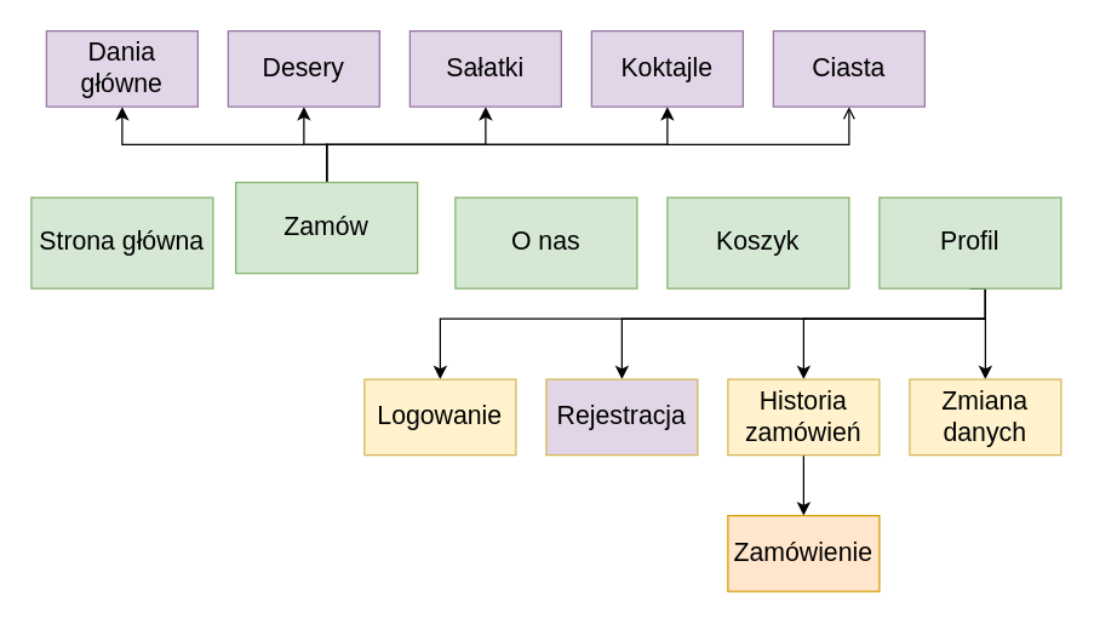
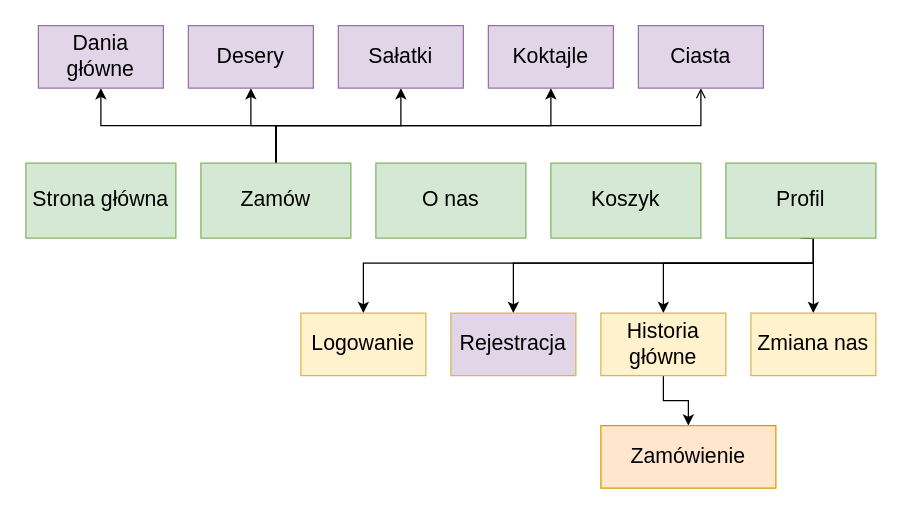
- <mxCell id="8" value="&lt;font style=&quot;font-size: 17px&quot;&gt;Zamów&lt;/font&gt;" style="rounded=0;whiteSpace=wrap;html=1;fillColor=#d5e8d4;strokeColor=#82b366;" vertex="1" parent="1"><mxGeometry x="155" y="120" width="120" height="60" as="geometry" /></mxCell>
+ <mxCell id="8" value="&lt;font style=&quot;font-size: 17px&quot;&gt;Zamów&lt;/font&gt;" style="rounded=0;whiteSpace=wrap;html=1;fillColor=#d5e8d4;strokeColor=#82b366;" vertex="1" parent="1"><mxGeometry x="160" y="130" width="120" height="60" as="geometry" /></mxCell>
- <mxCell id="19" value="&lt;font style=&quot;font-size: 17px&quot;&gt;Historia zamówień&lt;br&gt;&lt;/font&gt;" style="rounded=0;whiteSpace=wrap;html=1;fillColor=#fff2cc;strokeColor=#d6b656;" vertex="1" parent="1"><mxGeometry x="480" y="250" width="100" height="50" as="geometry" /></mxCell>
+ <mxCell id="19" value="&lt;font style=&quot;font-size: 17px&quot;&gt;Historia główne&lt;br&gt;&lt;/font&gt;" style="rounded=0;whiteSpace=wrap;html=1;fillColor=#fff2cc;strokeColor=#d6b656;" vertex="1" parent="1"><mxGeometry x="480" y="250" width="100" height="50" as="geometry" /></mxCell>
- <mxCell id="17" value="&lt;font style=&quot;font-size: 17px&quot;&gt;Zmiana danych&lt;br&gt;&lt;/font&gt;" style="rounded=0;whiteSpace=wrap;html=1;fillColor=#fff2cc;strokeColor=#d6b656;" vertex="1" parent="1"><mxGeometry x="600" y="250" width="100" height="50" as="geometry" /></mxCell>
+ <mxCell id="17" value="&lt;font style=&quot;font-size: 17px&quot;&gt;Zmiana nas&lt;br&gt;&lt;/font&gt;" style="rounded=0;whiteSpace=wrap;html=1;fillColor=#fff2cc;strokeColor=#d6b656;" vertex="1" parent="1"><mxGeometry x="600" y="250" width="100" height="50" as="geometry" /></mxCell>
- <mxCell id="26" value="&lt;font style=&quot;font-size: 17px&quot;&gt;Zamówienie&lt;br&gt;&lt;/font&gt;" style="rounded=0;whiteSpace=wrap;html=1;fillColor=#ffe6cc;strokeColor=#d79b00;" vertex="1" parent="1"><mxGeometry x="480" y="340" width="100" height="50" as="geometry" /></mxCell>
+ <mxCell id="26" value="&lt;font style=&quot;font-size: 17px&quot;&gt;Zamówienie&lt;br&gt;&lt;/font&gt;" style="rounded=0;whiteSpace=wrap;html=1;fillColor=#ffe6cc;strokeColor=#d79b00;" vertex="1" parent="1"><mxGeometry x="480" y="340" width="140" height="50" as="geometry" /></mxCell>
